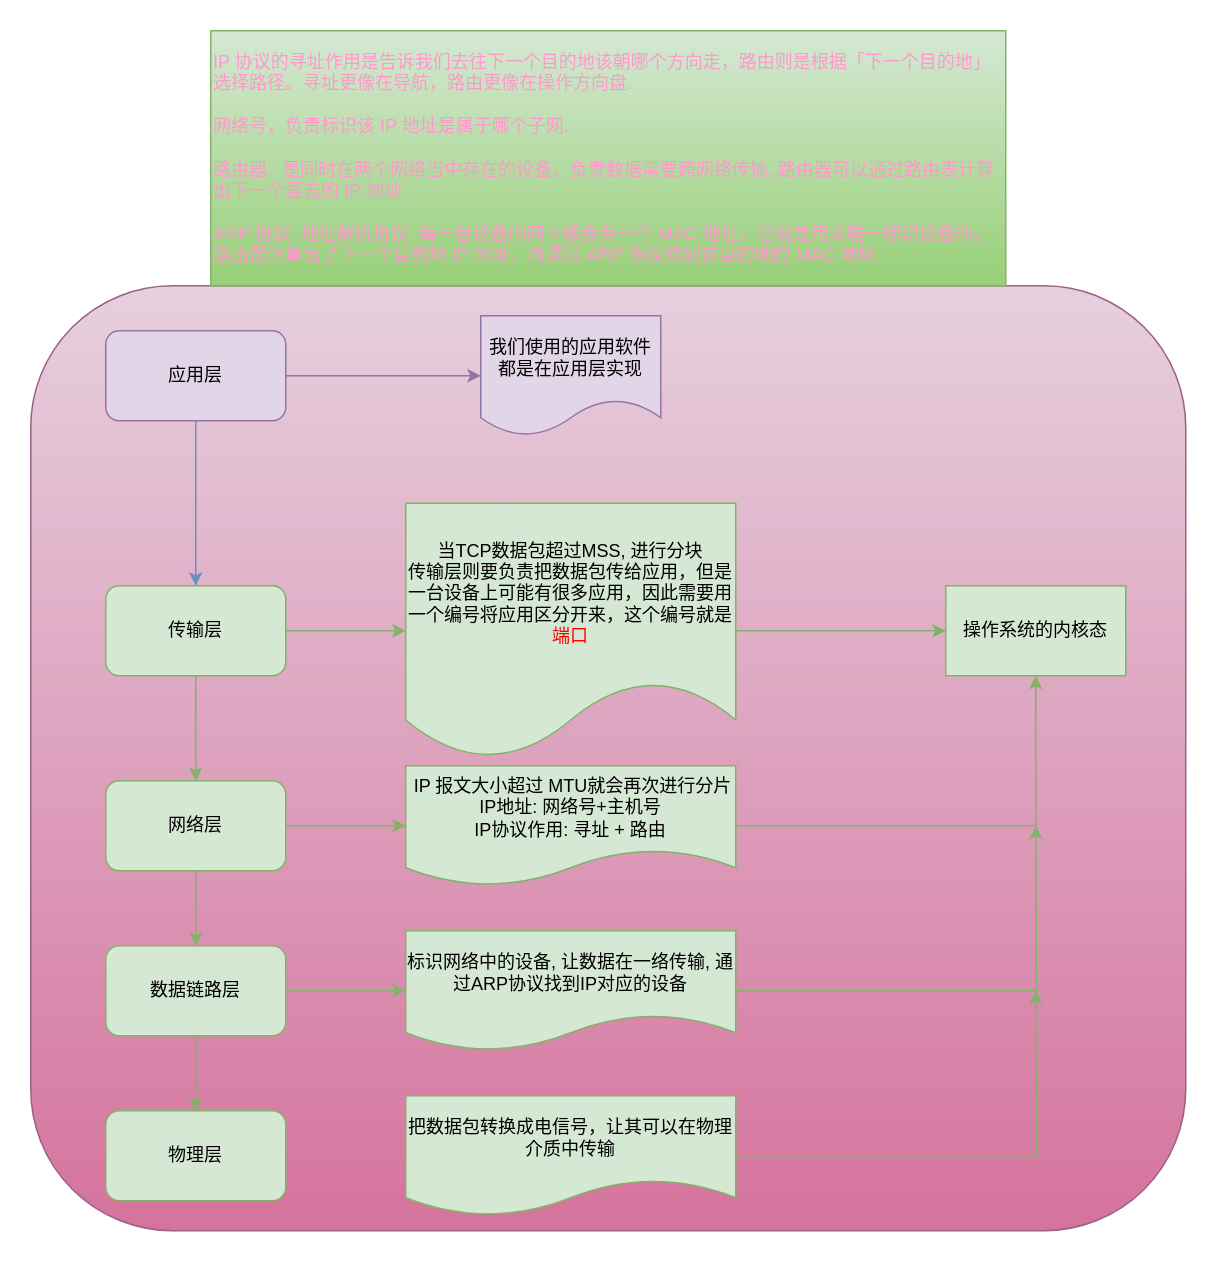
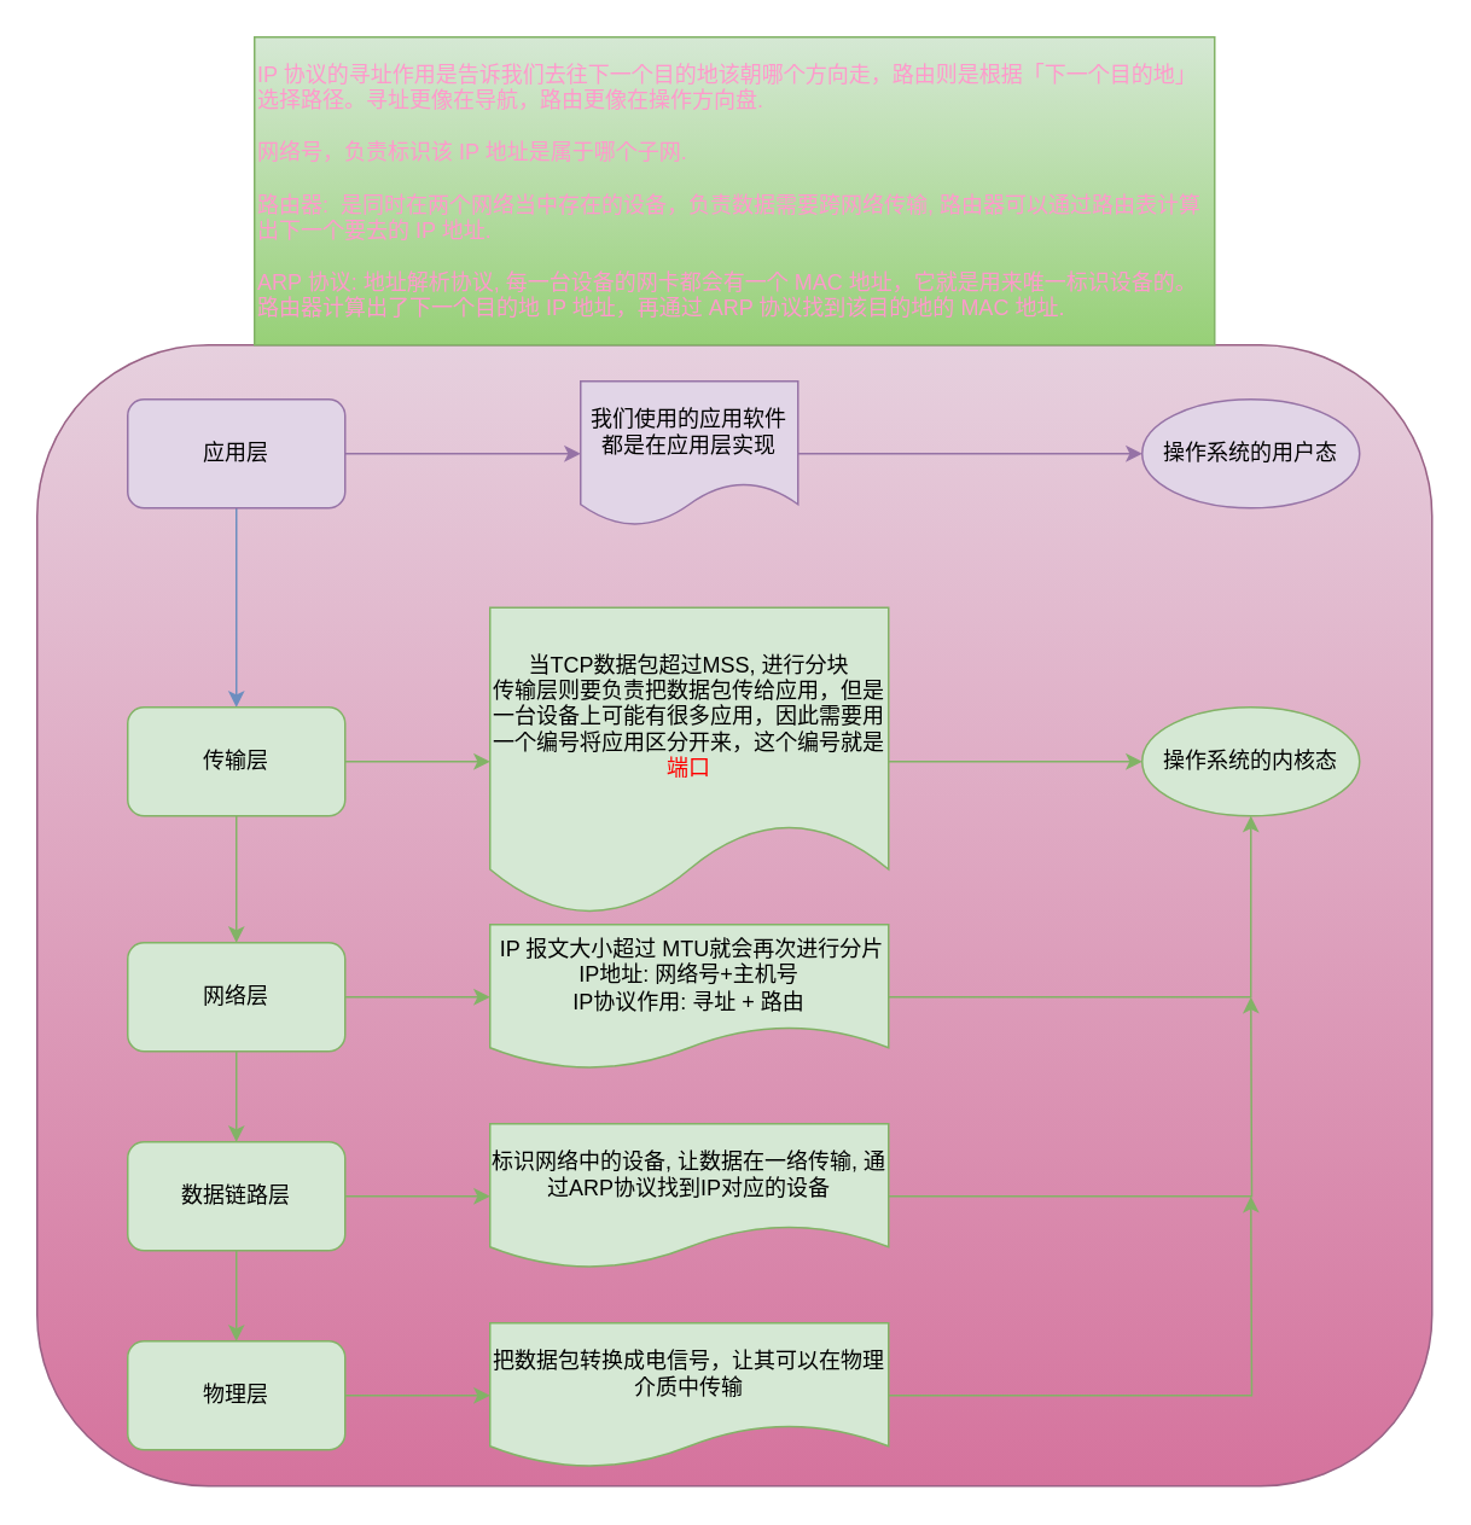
+ <mxCell id="17" value="" style="edgeStyle=orthogonalEdgeStyle;rounded=0;orthogonalLoop=1;jettySize=auto;html=1;fillColor=#e1d5e7;strokeColor=#9673a6;" parent="1" source="18" target="19" edge="1"><mxGeometry relative="1" as="geometry" /></mxCell>
+ <mxCell id="19" value="操作系统的用户态" style="ellipse;whiteSpace=wrap;html=1;fillColor=#e1d5e7;strokeColor=#9673a6;rounded=1;" parent="1" vertex="1"><mxGeometry x="630" y="220" width="120" height="60" as="geometry" /></mxCell>
- <mxCell id="22" value="操作系统的内核态" style="whiteSpace=wrap;html=1;fillColor=#d5e8d4;strokeColor=#82b366;rounded=0;" parent="1" vertex="1"><mxGeometry x="630" y="390" width="120" height="60" as="geometry" /></mxCell>
+ <mxCell id="22" value="操作系统的内核态" style="ellipse;whiteSpace=wrap;html=1;fillColor=#d5e8d4;strokeColor=#82b366;rounded=1;" parent="1" vertex="1"><mxGeometry x="630" y="390" width="120" height="60" as="geometry" /></mxCell>
+ <mxCell id="13" style="edgeStyle=orthogonalEdgeStyle;rounded=0;orthogonalLoop=1;jettySize=auto;html=1;entryX=0;entryY=0.5;entryDx=0;entryDy=0;fontColor=#FF0000;fillColor=#d5e8d4;strokeColor=#82b366;" edge="1" parent="1" source="14" target="29"><mxGeometry relative="1" as="geometry" /></mxCell>
